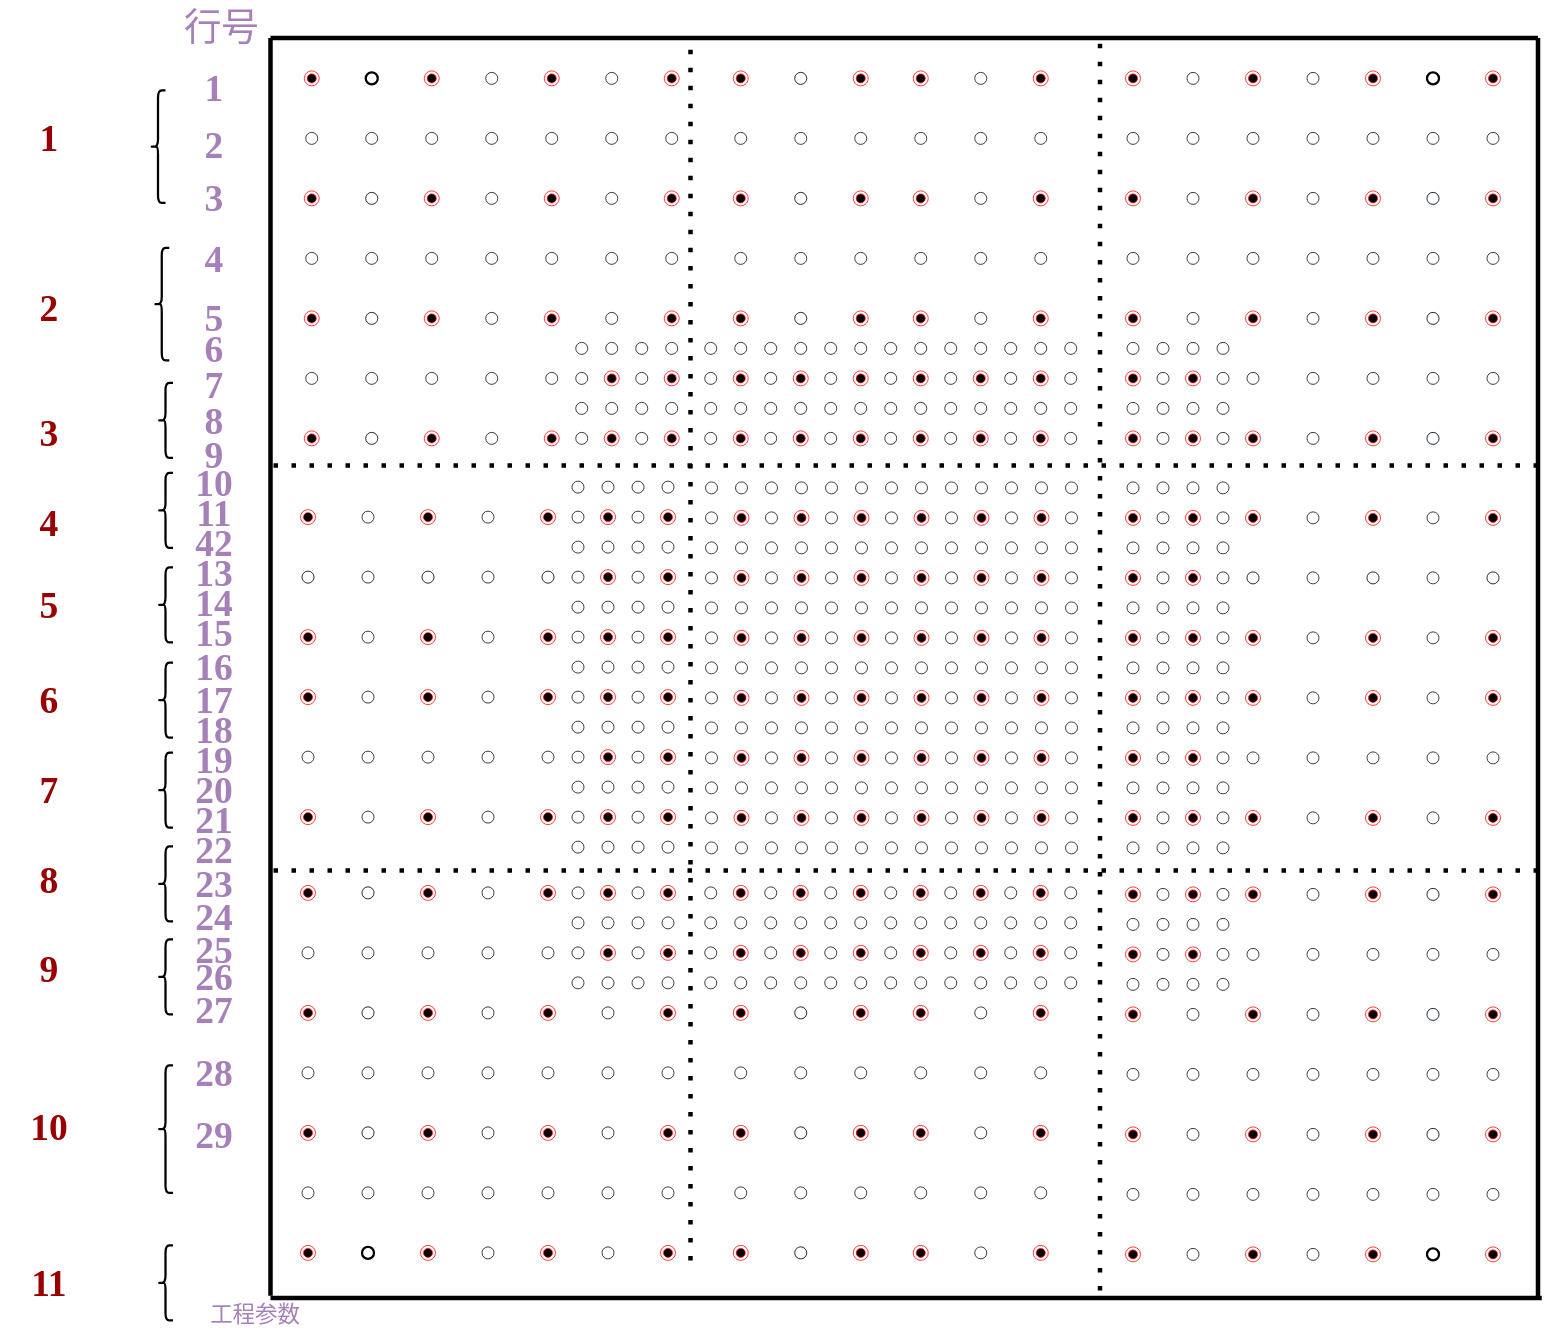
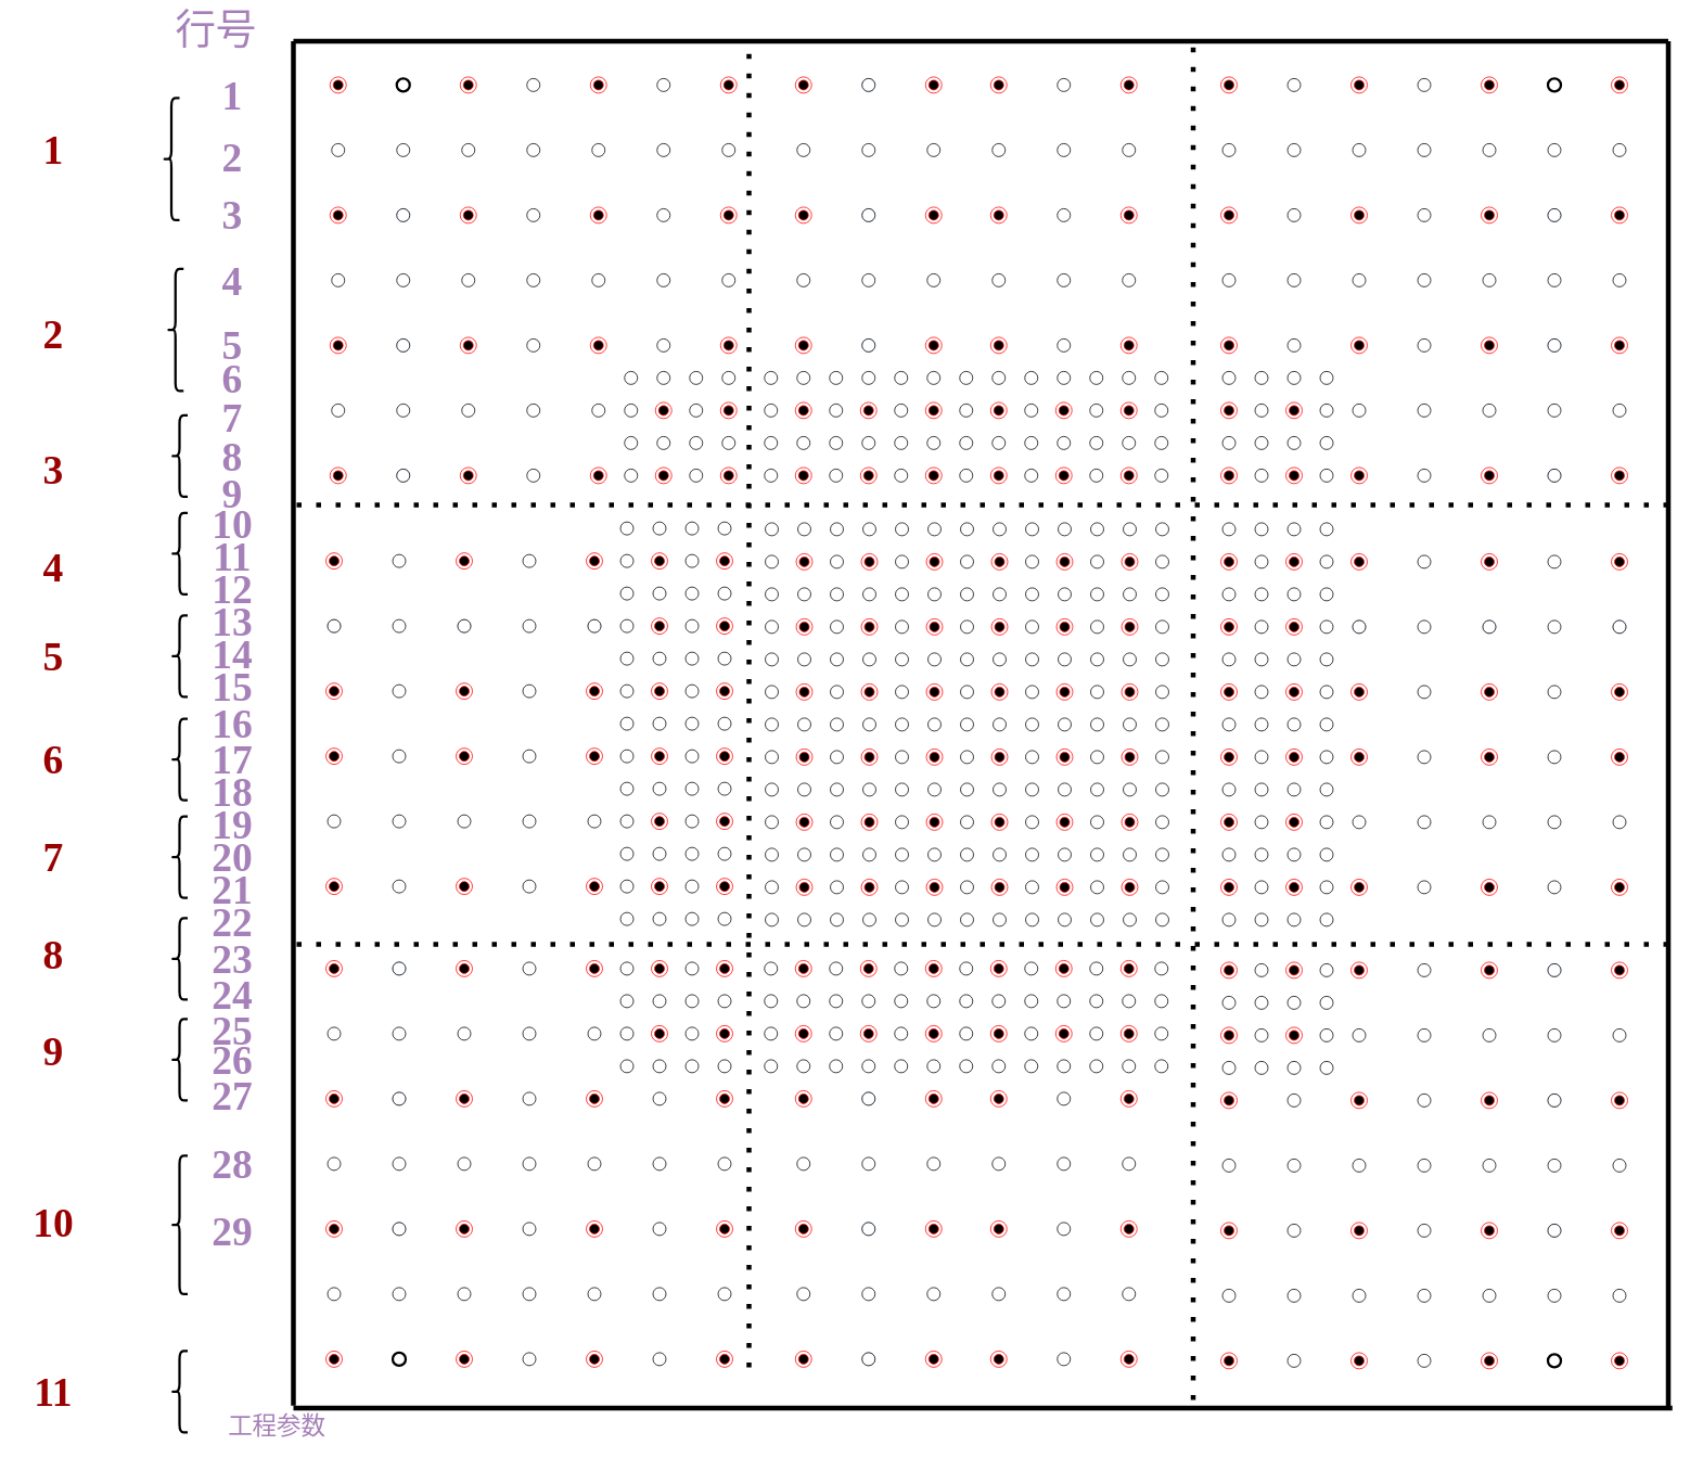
- <mxCell id="796" value="行号" style="text;html=1;strokeColor=none;fillColor=none;align=center;verticalAlign=middle;whiteSpace=wrap;rounded=0;labelBackgroundColor=#ffffff;fontFamily=Times New Roman;fontSize=50;fontColor=#A680B8;" vertex="1" parent="1"><mxGeometry x="230" y="20" width="130" height="30" as="geometry" /></mxCell>
+ <mxCell id="796" value="行号" style="text;html=1;strokeColor=none;fillColor=none;align=center;verticalAlign=middle;whiteSpace=wrap;rounded=0;labelBackgroundColor=#ffffff;fontFamily=Times New Roman;fontSize=50;fontColor=#A680B8;" vertex="1" parent="1"><mxGeometry x="200" y="20" width="130" height="30" as="geometry" /></mxCell>
- <mxCell id="801" value="&lt;font style=&quot;font-size: 50px;&quot;&gt;42&lt;br&gt;&lt;/font&gt;" style="text;html=1;strokeColor=none;fillColor=none;align=center;verticalAlign=middle;whiteSpace=wrap;rounded=0;fontColor=#A680B8;fontStyle=1;fontFamily=Times New Roman;" vertex="1" parent="1"><mxGeometry x="240" y="700" width="90" height="46" as="geometry" /></mxCell>
+ <mxCell id="801" value="&lt;font style=&quot;font-size: 50px;&quot;&gt;12&lt;br&gt;&lt;/font&gt;" style="text;html=1;strokeColor=none;fillColor=none;align=center;verticalAlign=middle;whiteSpace=wrap;rounded=0;fontColor=#A680B8;fontStyle=1;fontFamily=Times New Roman;" vertex="1" parent="1"><mxGeometry x="240" y="700" width="90" height="46" as="geometry" /></mxCell>
